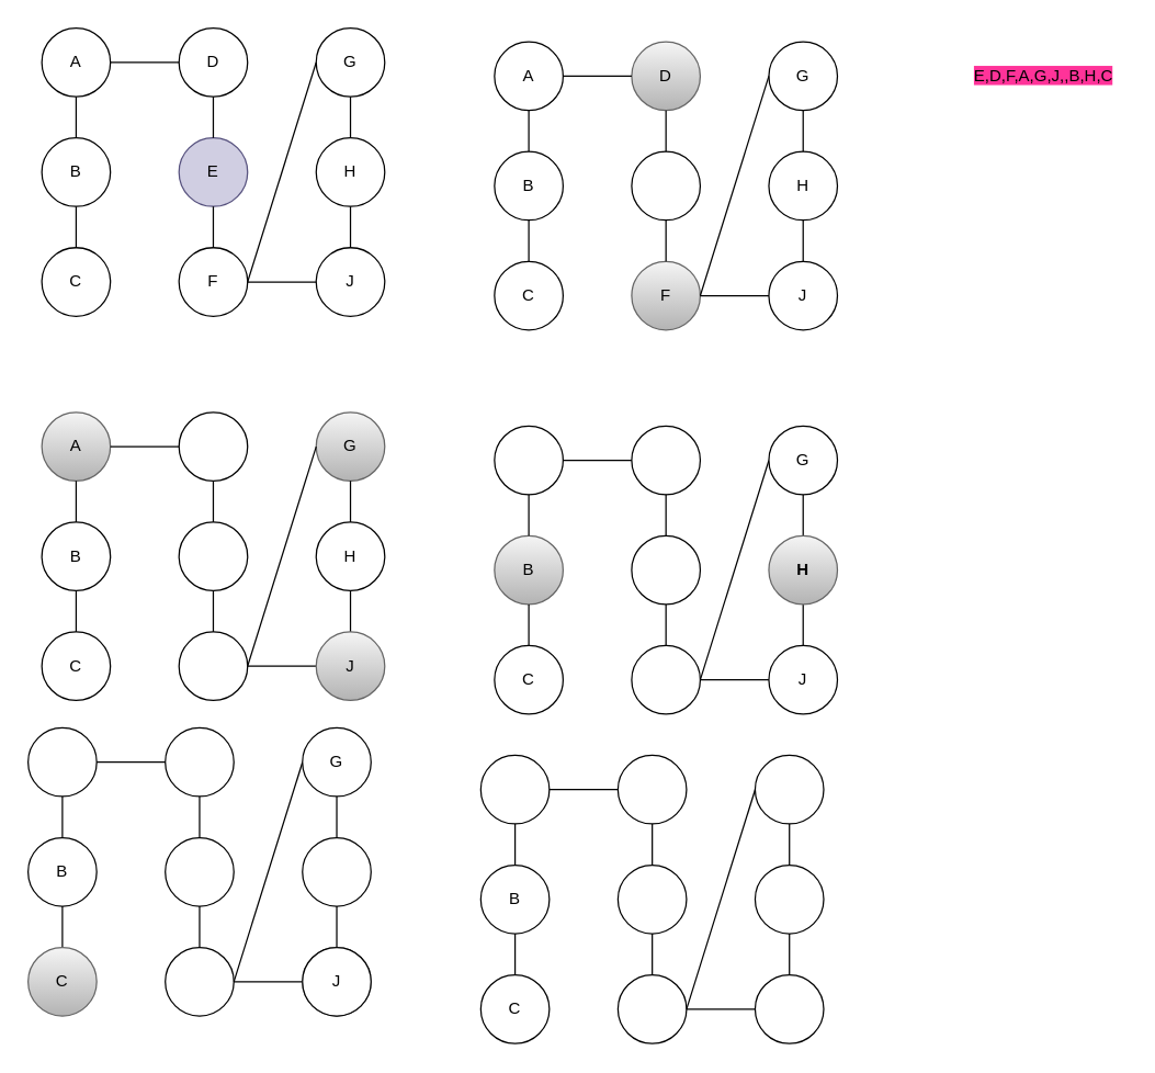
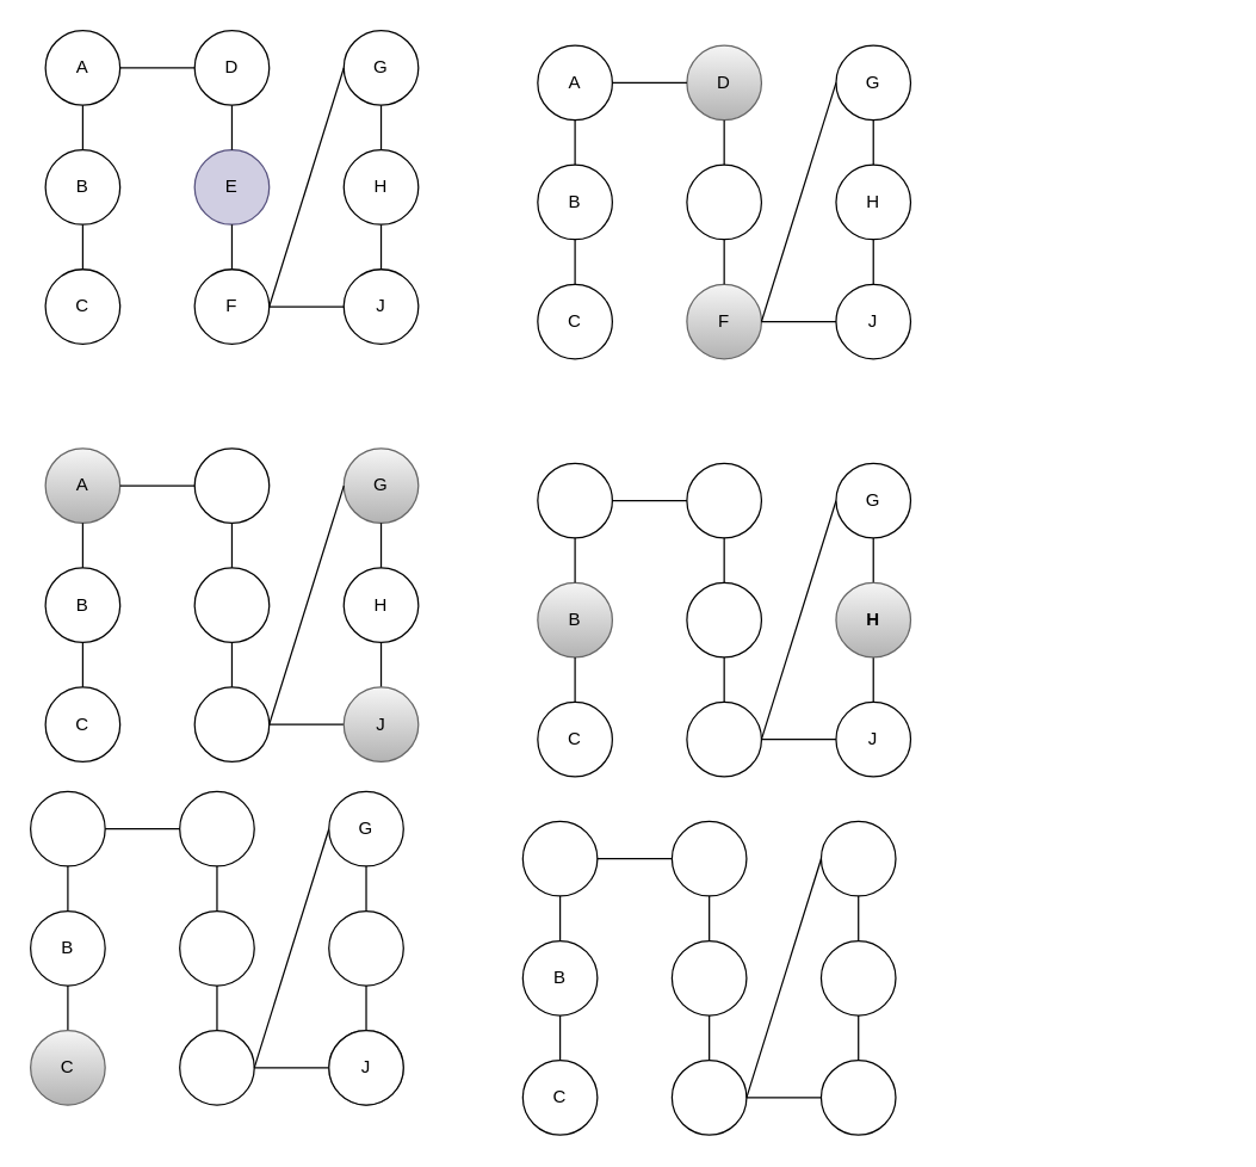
- <mxCell id="20" value="&lt;span style=&quot;background-color: rgb(255, 51, 153);&quot;&gt;E,D,F,A,G,J,,B,H,C&lt;/span&gt;" style="text;html=1;align=center;verticalAlign=middle;resizable=0;points=[];autosize=1;strokeColor=none;fillColor=none;" vertex="1" parent="1"><mxGeometry x="700" y="40" width="120" height="30" as="geometry" /></mxCell>
